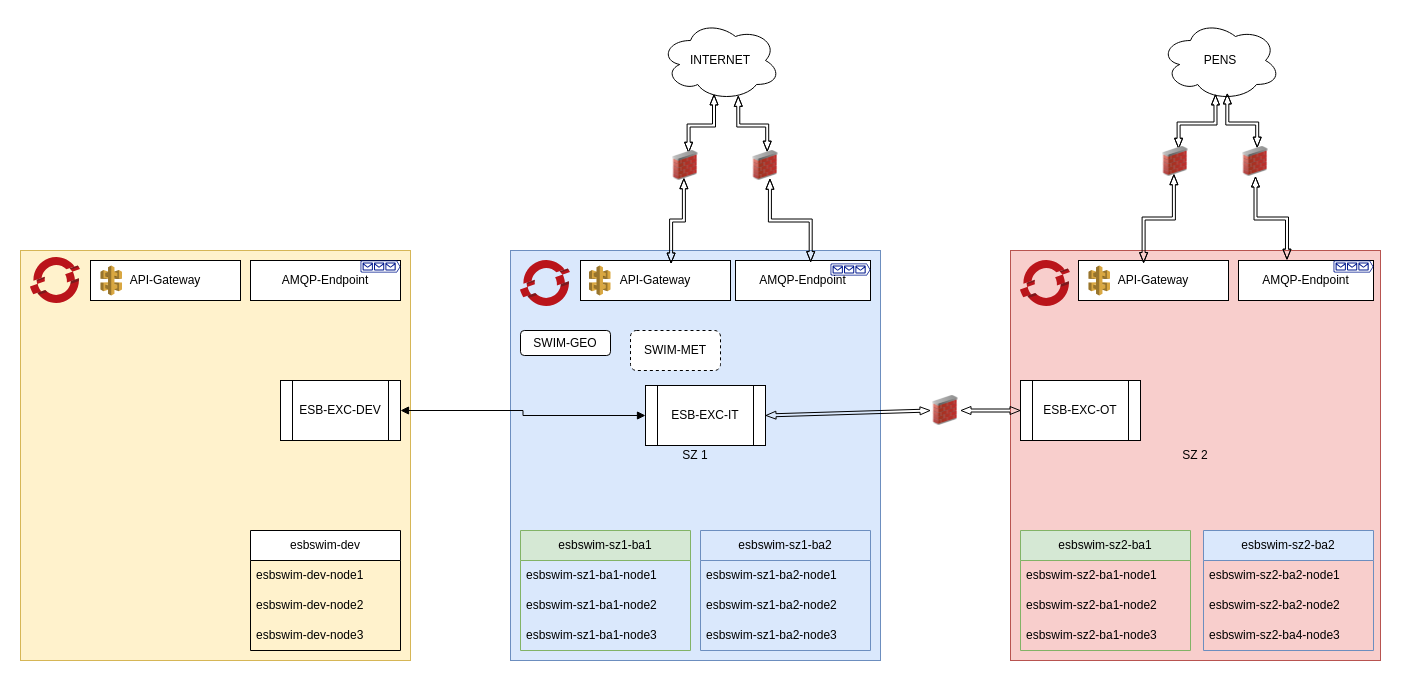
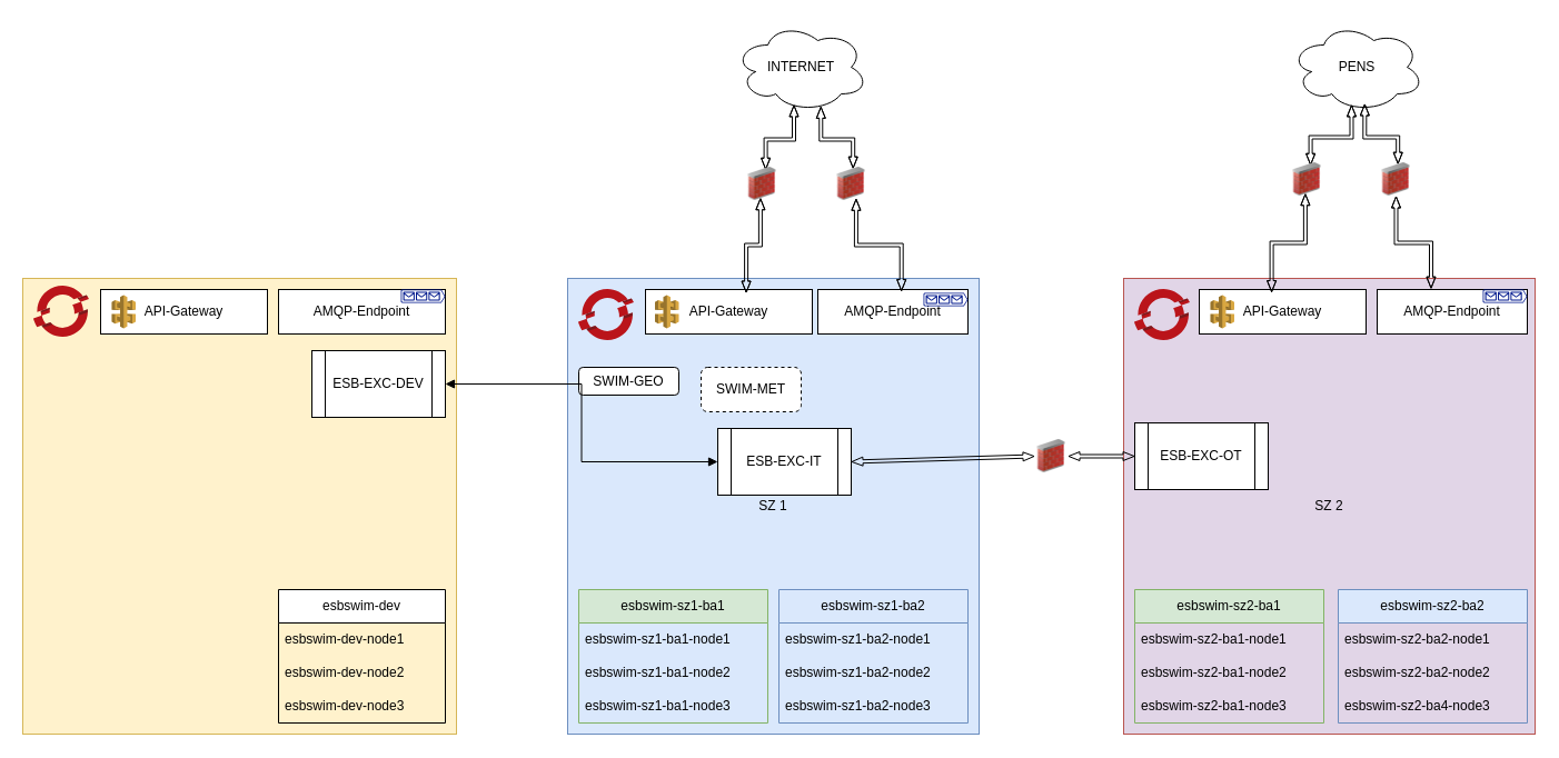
- <mxCell id="66" value="&lt;div&gt;ESB-EXC-DEV&lt;/div&gt;" style="shape=process;whiteSpace=wrap;html=1;backgroundOutline=1;" parent="54" vertex="1"><mxGeometry x="260" y="130" width="120" height="60" as="geometry" /></mxCell>
+ <mxCell id="66" value="&lt;div&gt;ESB-EXC-DEV&lt;/div&gt;" style="shape=process;whiteSpace=wrap;html=1;backgroundOutline=1;" parent="54" vertex="1"><mxGeometry x="260" y="65" width="120" height="60" as="geometry" /></mxCell>
- <mxCell id="20" value="&lt;div&gt;SZ 2&lt;/div&gt;" style="rounded=0;whiteSpace=wrap;html=1;fillColor=#f8cecc;strokeColor=#b85450;" parent="19" vertex="1"><mxGeometry width="370" height="410" as="geometry" /></mxCell>
+ <mxCell id="20" value="&lt;div&gt;SZ 2&lt;/div&gt;" style="rounded=0;whiteSpace=wrap;html=1;fillColor=#e1d5e7;strokeColor=#b85450;" parent="19" vertex="1"><mxGeometry width="370" height="410" as="geometry" /></mxCell>
